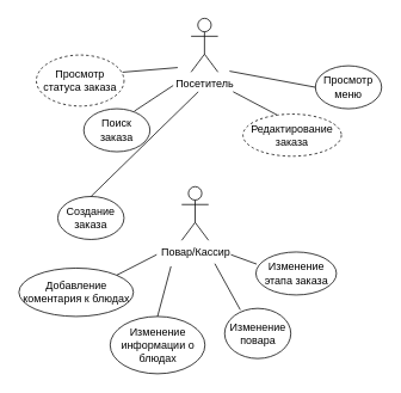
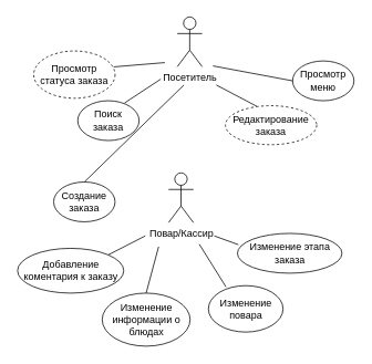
- <mxCell id="8" value="Изменение этапа заказа" style="ellipse;whiteSpace=wrap;html=1;" vertex="1" parent="1"><mxGeometry x="285.5" y="281" width="90" height="48" as="geometry" /></mxCell>
+ <mxCell id="8" value="Изменение этапа заказа" style="ellipse;whiteSpace=wrap;html=1;" vertex="1" parent="1"><mxGeometry x="285.5" y="281" width="126" height="48" as="geometry" /></mxCell>
- <mxCell id="12" value="Добавление коментария к блюдах" style="ellipse;whiteSpace=wrap;html=1;" vertex="1" parent="1"><mxGeometry x="20.5" y="299" width="128" height="54" as="geometry" /></mxCell>
+ <mxCell id="12" value="Добавление коментария к заказу" style="ellipse;whiteSpace=wrap;html=1;" vertex="1" parent="1"><mxGeometry x="20.5" y="299" width="128" height="54" as="geometry" /></mxCell>
- <mxCell id="10" value="Изменение повара" style="ellipse;whiteSpace=wrap;html=1;" vertex="1" parent="1"><mxGeometry x="250.5" y="344" width="74" height="56" as="geometry" /></mxCell>
+ <mxCell id="10" value="Изменение повара" style="ellipse;whiteSpace=wrap;html=1;" vertex="1" parent="1"><mxGeometry x="250.5" y="344" width="90" height="56" as="geometry" /></mxCell>
